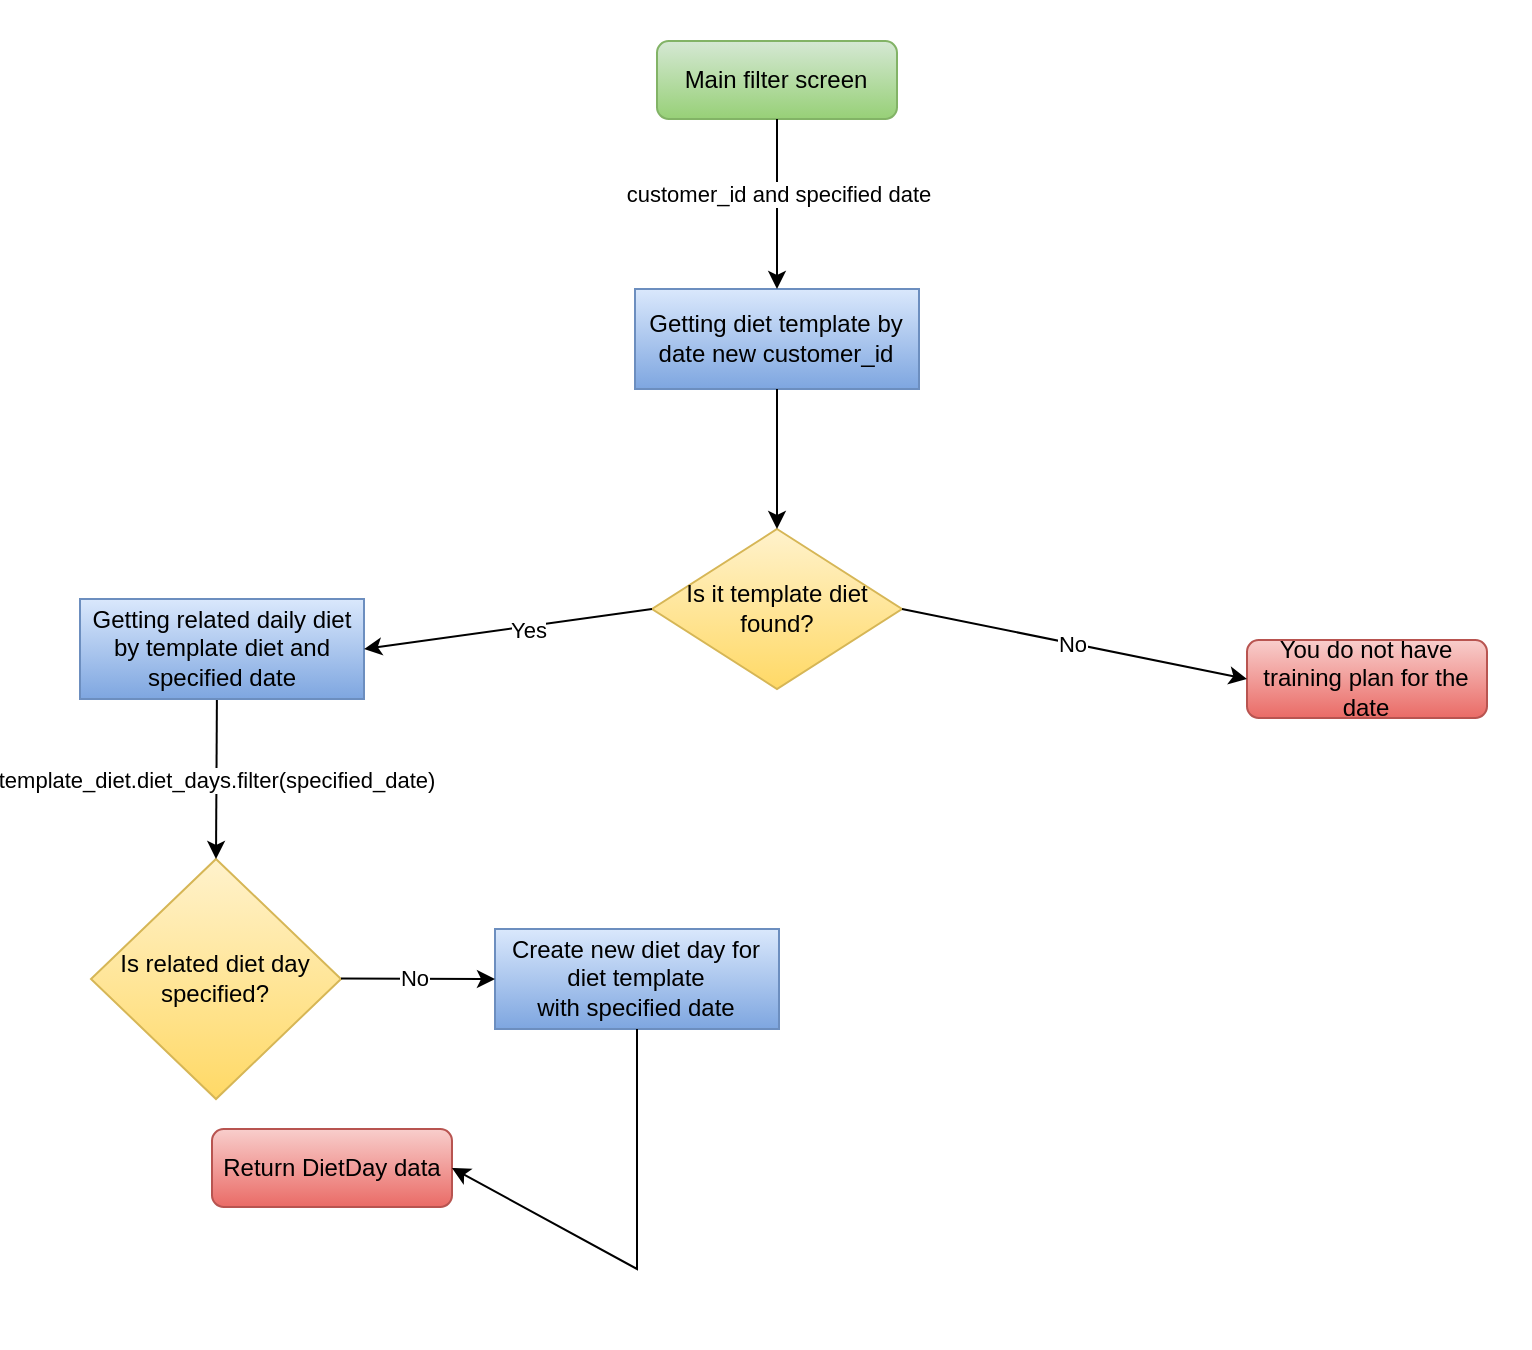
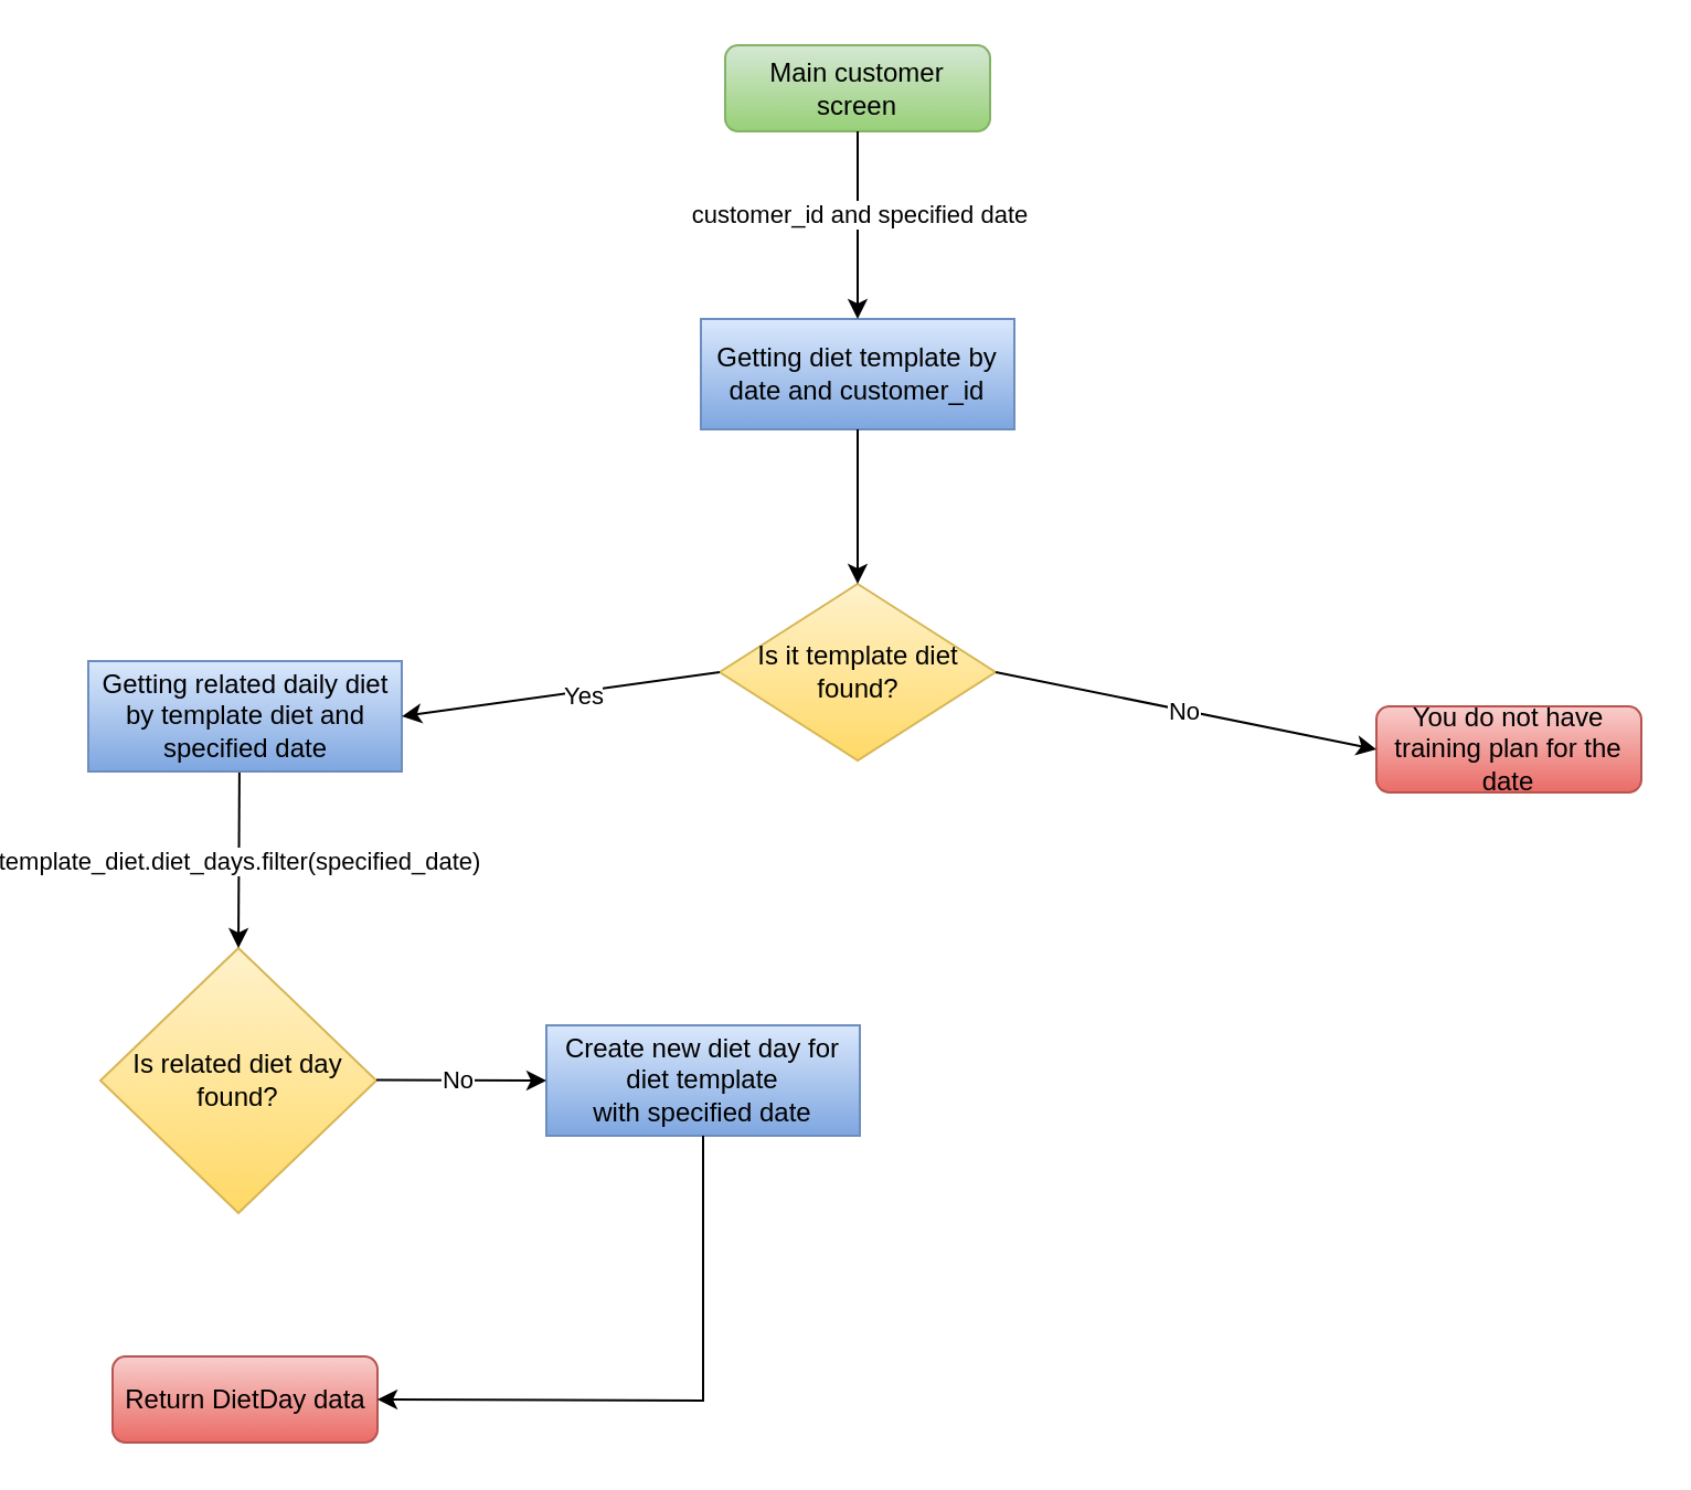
- <mxCell id="4" value="Main filter screen" style="rounded=1;whiteSpace=wrap;html=1;fillColor=#d5e8d4;strokeColor=#82b366;gradientColor=#97d077;" vertex="1" parent="1"><mxGeometry x="309" y="20" width="120" height="39" as="geometry" /></mxCell>
+ <mxCell id="4" value="Main customer screen" style="rounded=1;whiteSpace=wrap;html=1;fillColor=#d5e8d4;strokeColor=#82b366;gradientColor=#97d077;" vertex="1" parent="1"><mxGeometry x="309" y="20" width="120" height="39" as="geometry" /></mxCell>
- <mxCell id="7" value="Getting diet template by date new customer_id" style="rounded=0;whiteSpace=wrap;html=1;fillColor=#dae8fc;gradientColor=#7ea6e0;strokeColor=#6c8ebf;" vertex="1" parent="1"><mxGeometry x="298" y="144" width="142" height="50" as="geometry" /></mxCell>
+ <mxCell id="7" value="Getting diet template by date and customer_id" style="rounded=0;whiteSpace=wrap;html=1;fillColor=#dae8fc;gradientColor=#7ea6e0;strokeColor=#6c8ebf;" vertex="1" parent="1"><mxGeometry x="298" y="144" width="142" height="50" as="geometry" /></mxCell>
- <mxCell id="6" value="Is related diet day specified?" style="rhombus;whiteSpace=wrap;html=1;fillColor=#fff2cc;gradientColor=#ffd966;strokeColor=#d6b656;" vertex="1" parent="1"><mxGeometry x="26" y="429" width="125" height="120" as="geometry" /></mxCell>
+ <mxCell id="6" value="Is related diet day found?" style="rhombus;whiteSpace=wrap;html=1;fillColor=#fff2cc;gradientColor=#ffd966;strokeColor=#d6b656;" vertex="1" parent="1"><mxGeometry x="26" y="429" width="125" height="120" as="geometry" /></mxCell>
- <mxCell id="5" value="Return DietDay data" style="rounded=1;whiteSpace=wrap;html=1;fillColor=#f8cecc;gradientColor=#ea6b66;strokeColor=#b85450;" vertex="1" parent="1"><mxGeometry x="86.5" y="564" width="120" height="39" as="geometry" /></mxCell>
+ <mxCell id="5" value="Return DietDay data" style="rounded=1;whiteSpace=wrap;html=1;fillColor=#f8cecc;gradientColor=#ea6b66;strokeColor=#b85450;" vertex="1" parent="1"><mxGeometry x="31.5" y="614" width="120" height="39" as="geometry" /></mxCell>
